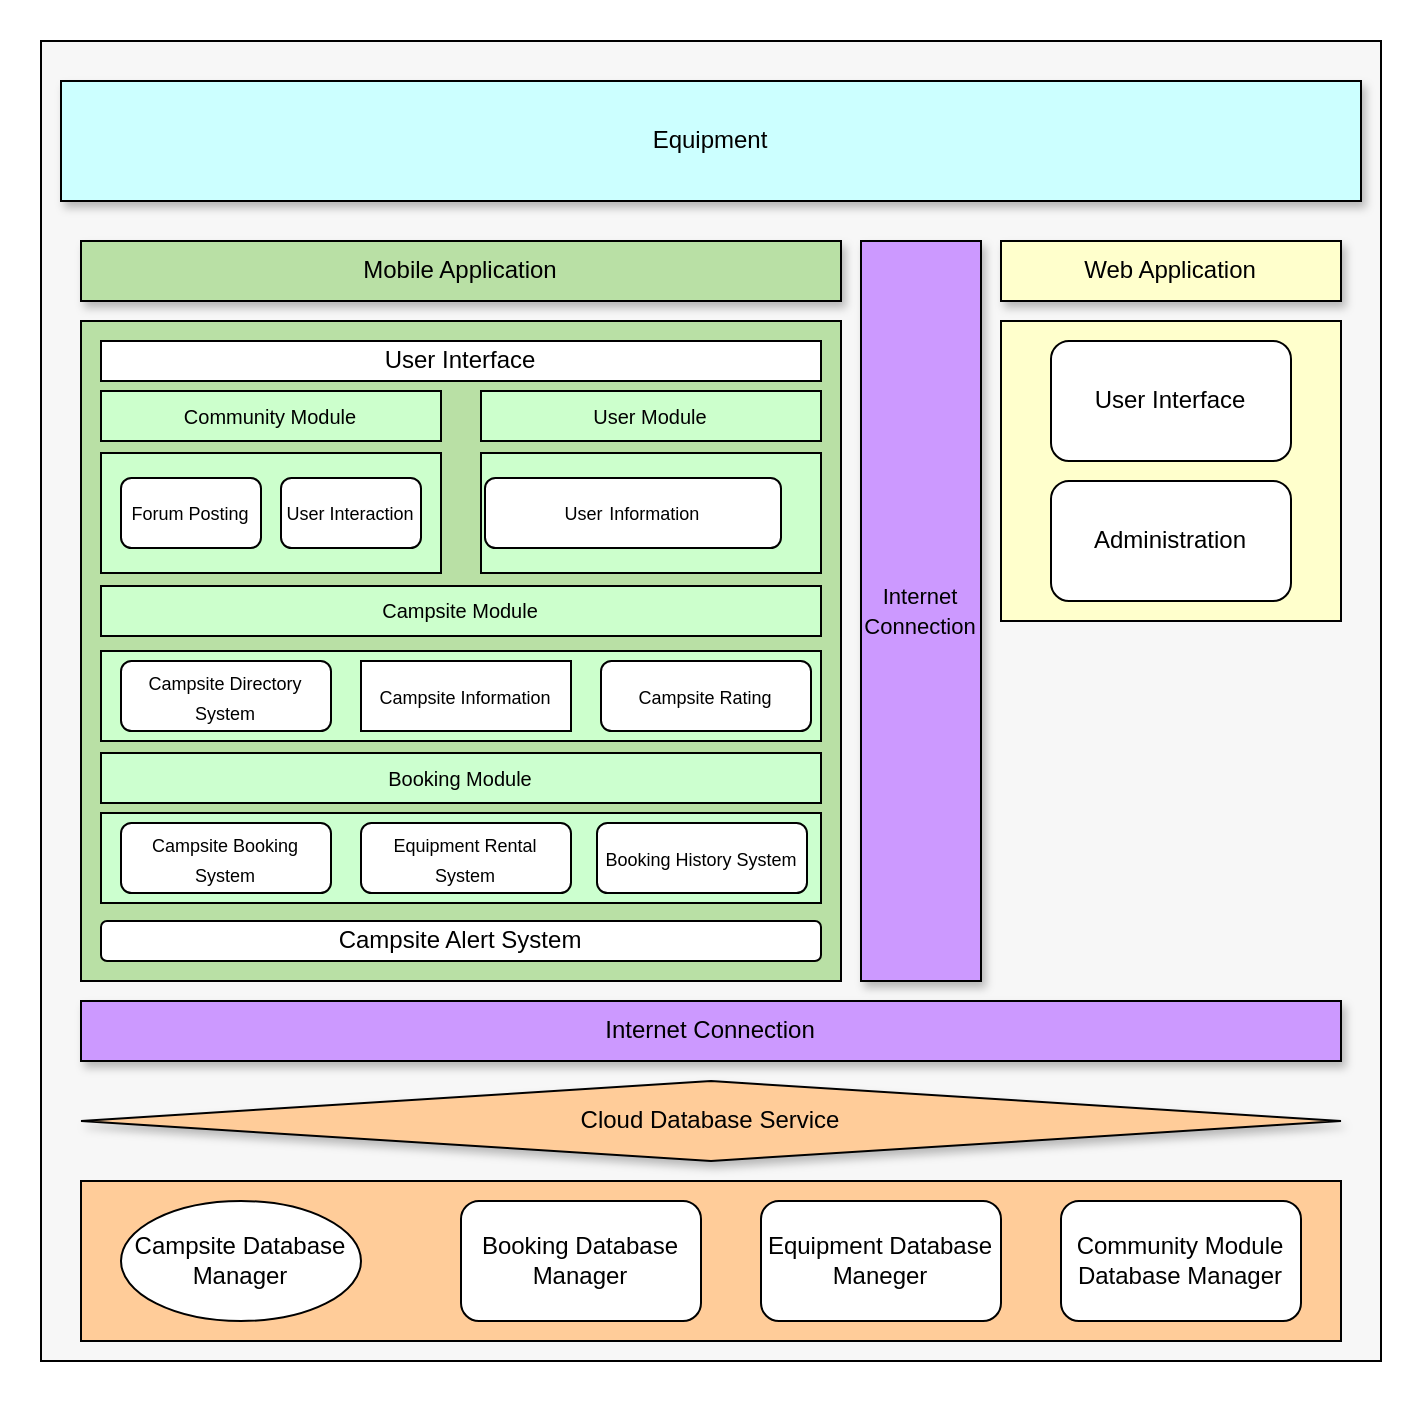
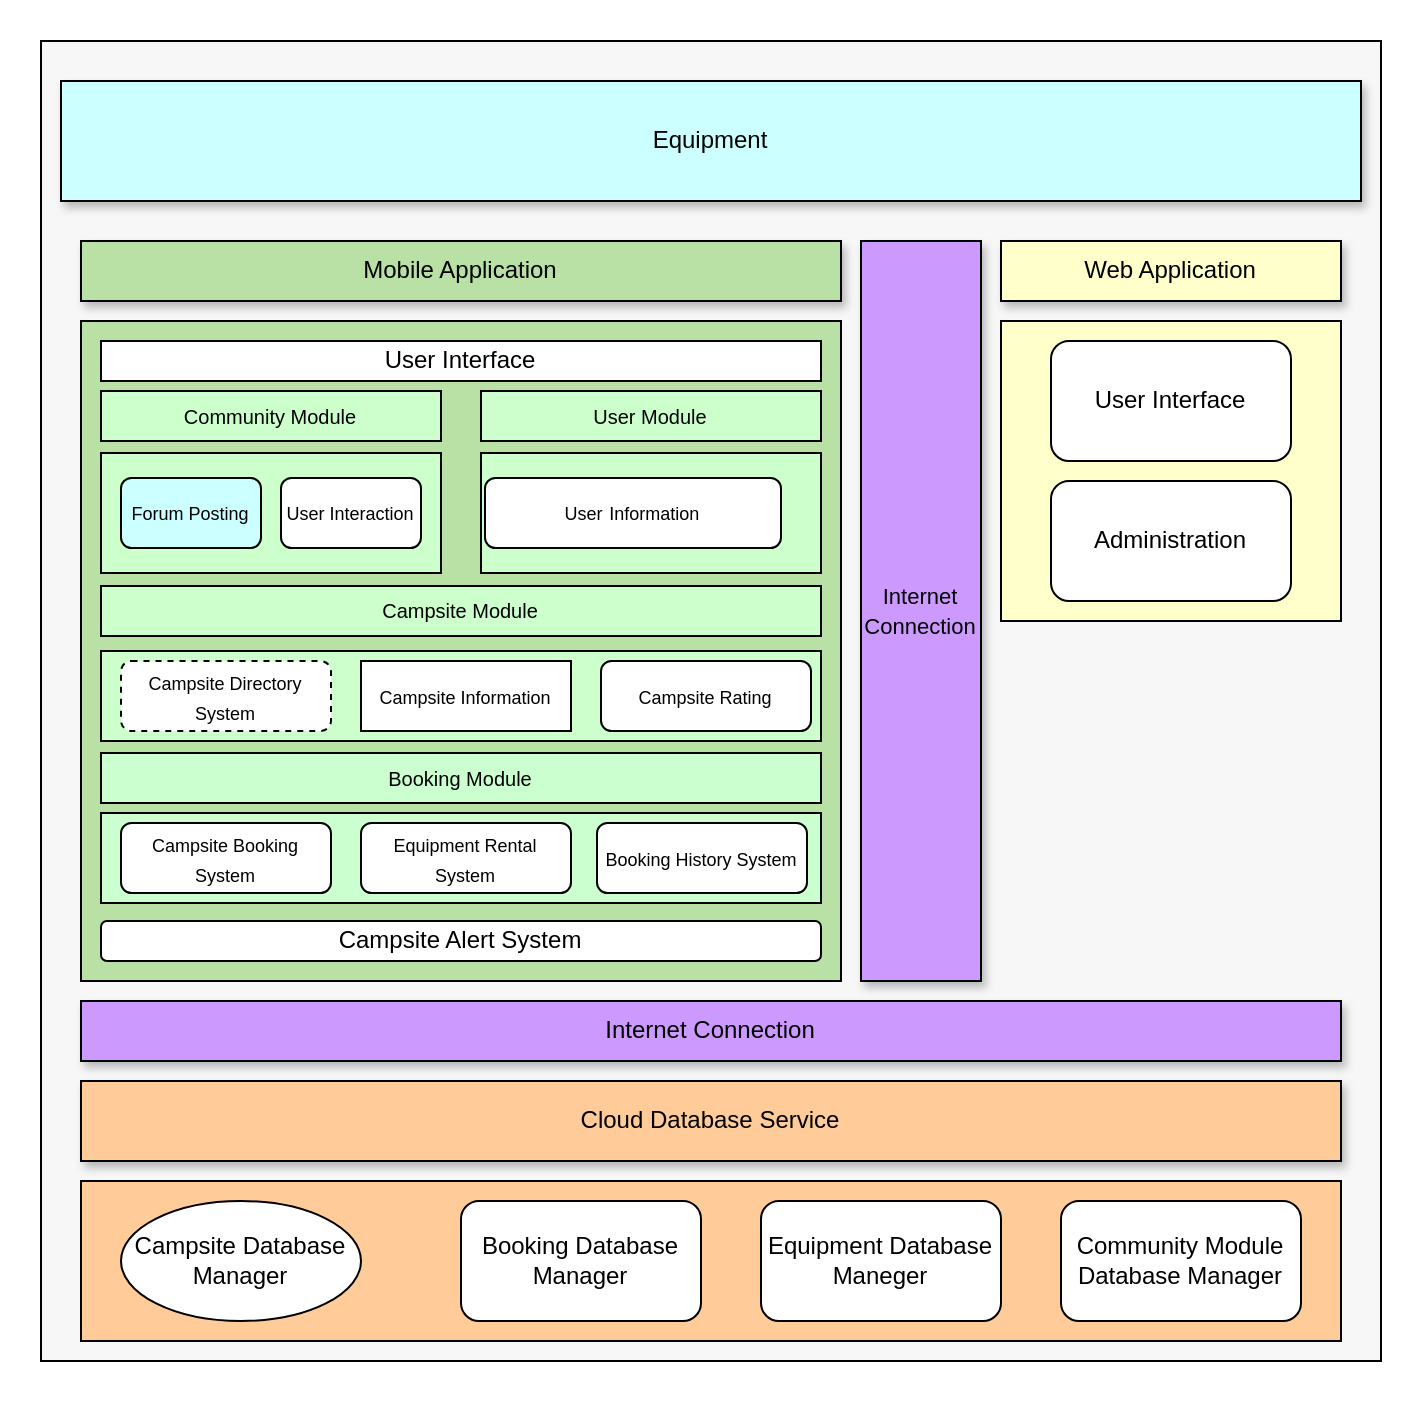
- <mxCell id="35" value="&lt;font style=&quot;font-size: 9px;&quot;&gt;Forum Posting&lt;/font&gt;" style="rounded=1;whiteSpace=wrap;html=1;" parent="1" vertex="1"><mxGeometry x="60" y="238.5" width="70" height="35" as="geometry" /></mxCell>
+ <mxCell id="35" value="&lt;font style=&quot;font-size: 9px;&quot;&gt;Forum Posting&lt;/font&gt;" style="rounded=1;whiteSpace=wrap;html=1;fillColor=#ccffff;" parent="1" vertex="1"><mxGeometry x="60" y="238.5" width="70" height="35" as="geometry" /></mxCell>
- <mxCell id="29" value="&lt;font style=&quot;font-size: 9px;&quot;&gt;Campsite Directory System&lt;/font&gt;" style="rounded=1;whiteSpace=wrap;html=1;" parent="1" vertex="1"><mxGeometry x="60" y="330" width="105" height="35" as="geometry" /></mxCell>
+ <mxCell id="29" value="&lt;font style=&quot;font-size: 9px;&quot;&gt;Campsite Directory System&lt;/font&gt;" style="rounded=1;whiteSpace=wrap;html=1;dashed=1;" parent="1" vertex="1"><mxGeometry x="60" y="330" width="105" height="35" as="geometry" /></mxCell>
- <mxCell id="8" value="Cloud Database Service" style="rhombus;whiteSpace=wrap;html=1;shadow=1;fillColor=#FFCC99;" parent="1" vertex="1"><mxGeometry x="40" y="540" width="630" height="40" as="geometry" /></mxCell>
+ <mxCell id="8" value="Cloud Database Service" style="rounded=0;whiteSpace=wrap;html=1;shadow=1;fillColor=#FFCC99;" parent="1" vertex="1"><mxGeometry x="40" y="540" width="630" height="40" as="geometry" /></mxCell>
